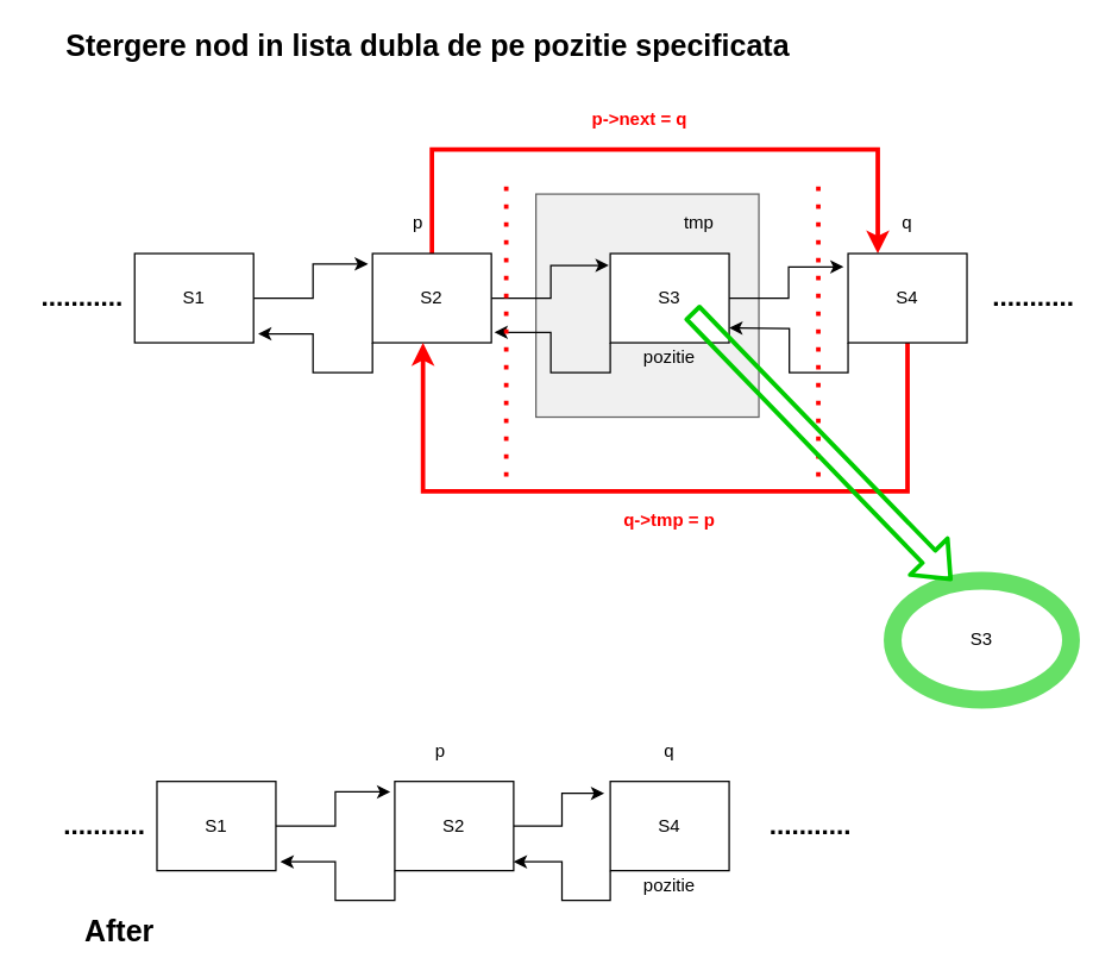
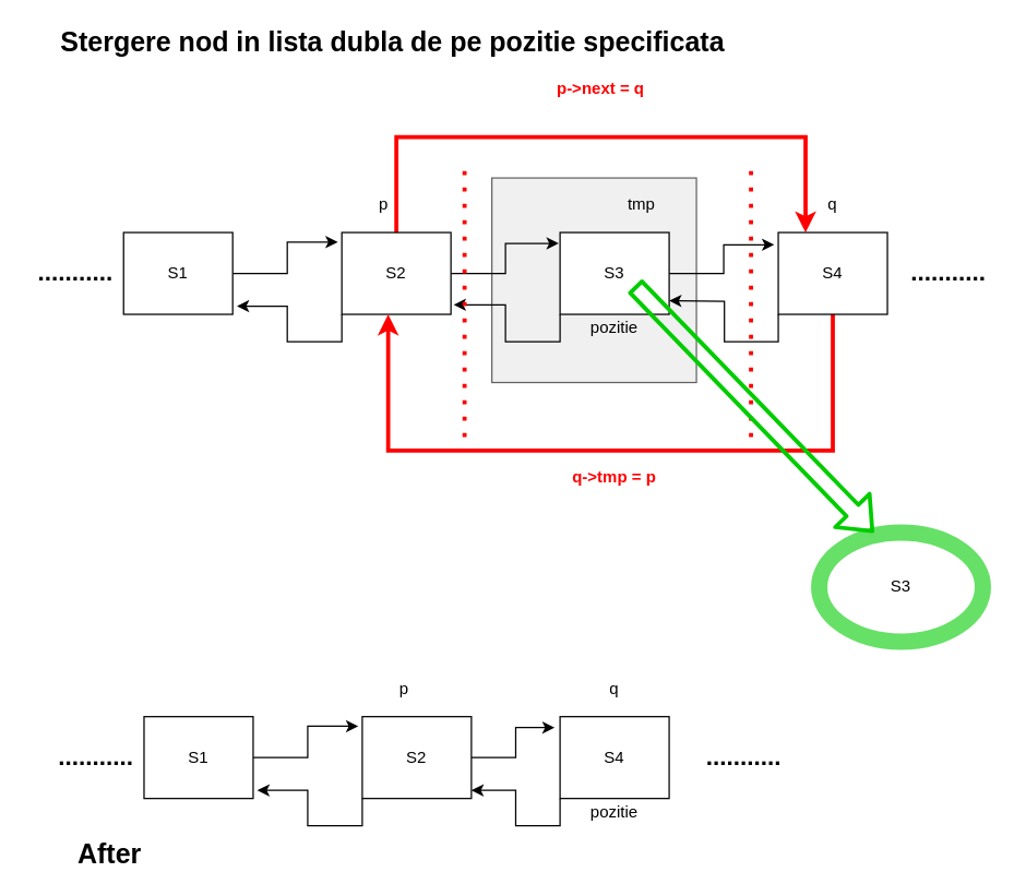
- <mxCell id="23" value="&lt;b&gt;&lt;font color=&quot;#ff0000&quot;&gt;p-&amp;gt;next = q&lt;/font&gt;&lt;/b&gt;" style="text;html=1;strokeColor=none;fillColor=none;align=center;verticalAlign=middle;whiteSpace=wrap;rounded=0;" vertex="1" parent="1"><mxGeometry x="390" y="70" width="80" height="20" as="geometry" /></mxCell>
+ <mxCell id="23" value="&lt;b&gt;&lt;font color=&quot;#ff0000&quot;&gt;p-&amp;gt;next = q&lt;/font&gt;&lt;/b&gt;" style="text;html=1;strokeColor=none;fillColor=none;align=center;verticalAlign=middle;whiteSpace=wrap;rounded=0;" vertex="1" parent="1"><mxGeometry x="400" y="55" width="80" height="20" as="geometry" /></mxCell>
